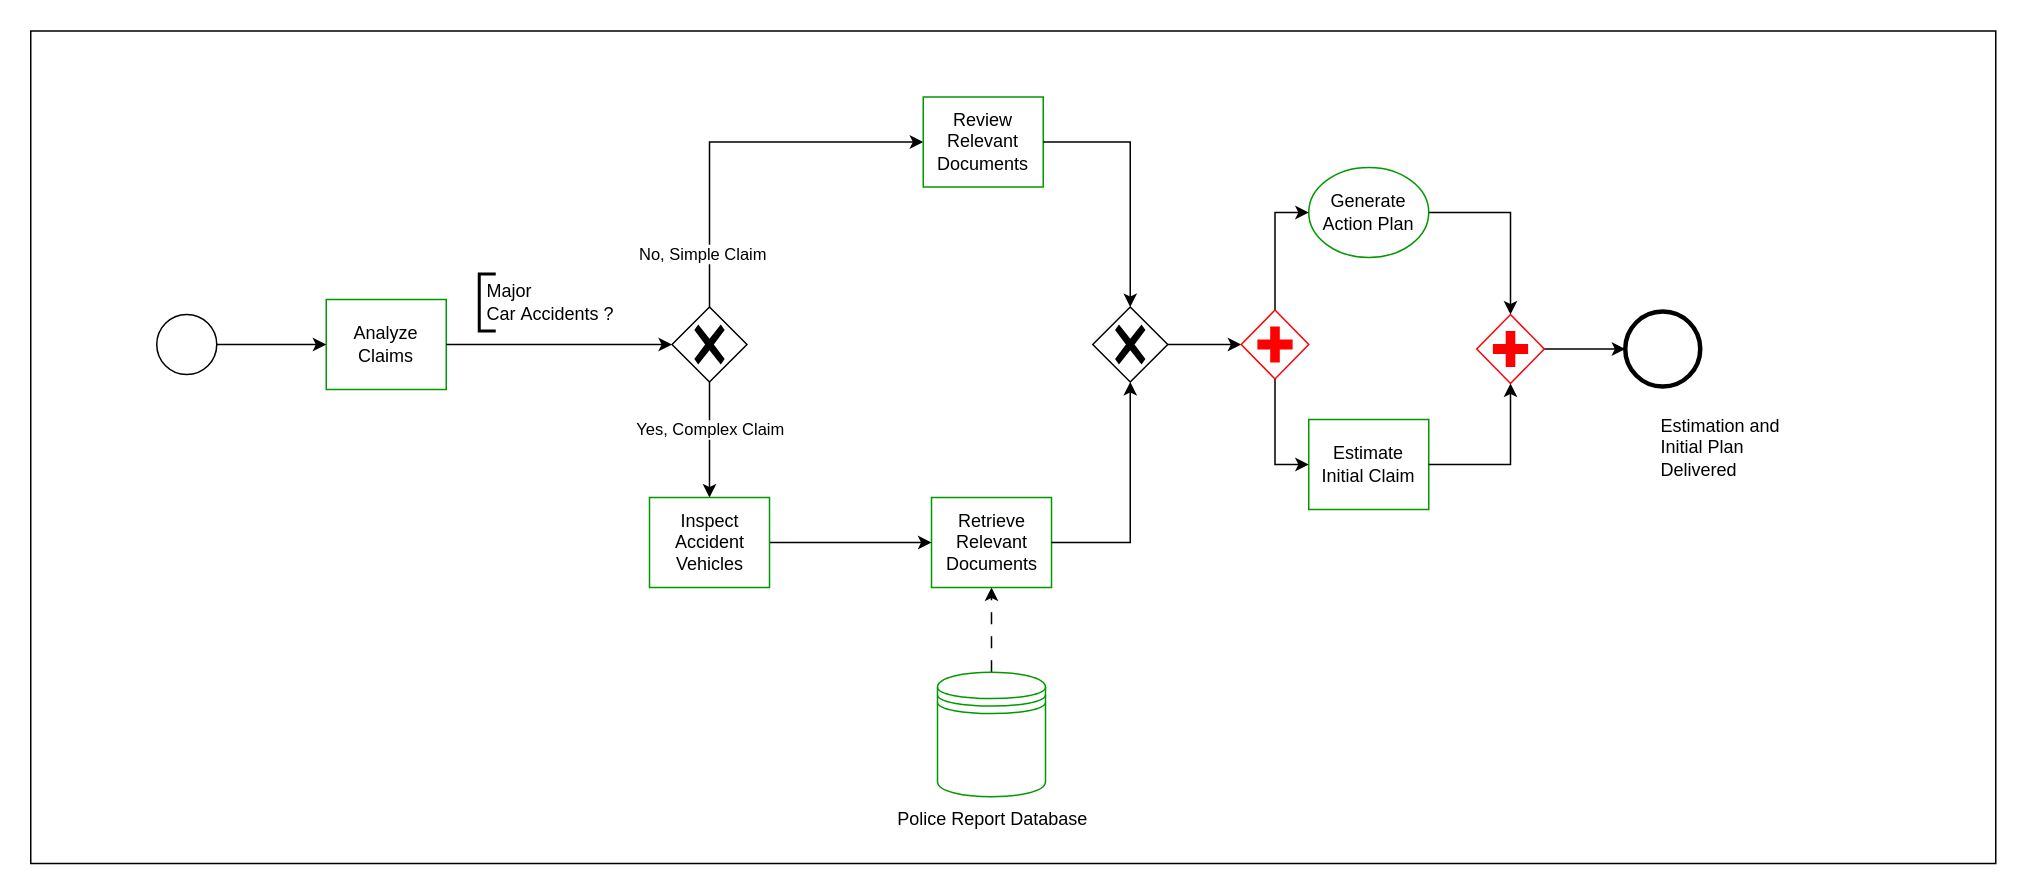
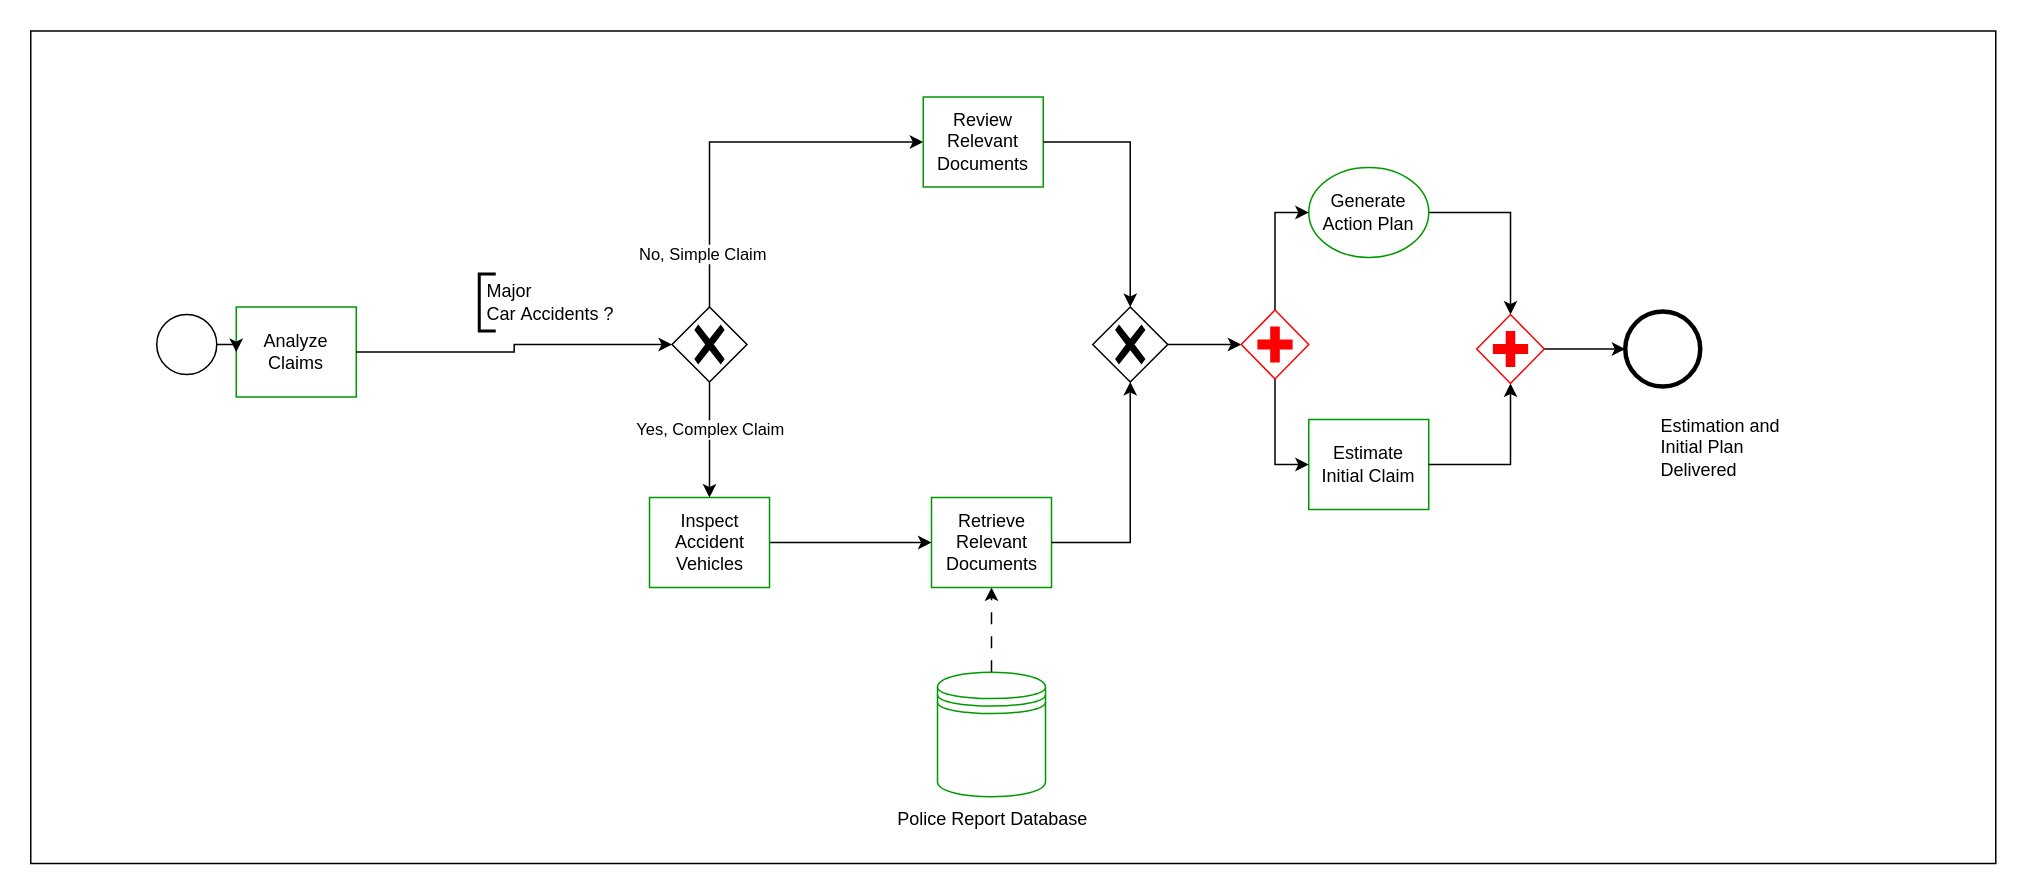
- <mxCell id="3" value="Analyze Claims" style="rounded=0;whiteSpace=wrap;html=1;fontFamily=Helvetica;fontSize=12;fontColor=#000000;align=center;strokeColor=#009900;" vertex="1" parent="1"><mxGeometry x="217" y="199" width="80" height="60" as="geometry" /></mxCell>
+ <mxCell id="3" value="Analyze Claims" style="rounded=0;whiteSpace=wrap;html=1;fontFamily=Helvetica;fontSize=12;fontColor=#000000;align=center;strokeColor=#009900;" vertex="1" parent="1"><mxGeometry x="157" y="204" width="80" height="60" as="geometry" /></mxCell>
